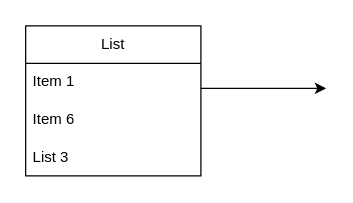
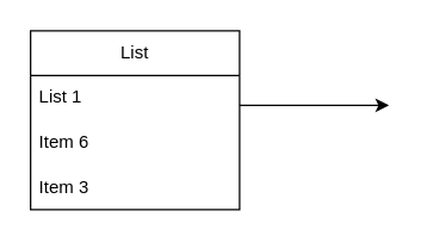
- <mxCell id="3" value="Item 1" style="text;strokeColor=none;fillColor=none;align=left;verticalAlign=middle;spacingLeft=4;spacingRight=4;overflow=hidden;points=[[0,0.5],[1,0.5]];portConstraint=eastwest;rotatable=0;whiteSpace=wrap;html=1;" parent="2" vertex="1"><mxGeometry y="30" width="140" height="30" as="geometry" /></mxCell>
+ <mxCell id="3" value="List 1" style="text;strokeColor=none;fillColor=none;align=left;verticalAlign=middle;spacingLeft=4;spacingRight=4;overflow=hidden;points=[[0,0.5],[1,0.5]];portConstraint=eastwest;rotatable=0;whiteSpace=wrap;html=1;" parent="2" vertex="1"><mxGeometry y="30" width="140" height="30" as="geometry" /></mxCell>
- <mxCell id="5" value="List 3" style="text;strokeColor=none;fillColor=none;align=left;verticalAlign=middle;spacingLeft=4;spacingRight=4;overflow=hidden;points=[[0,0.5],[1,0.5]];portConstraint=eastwest;rotatable=0;whiteSpace=wrap;html=1;" parent="2" vertex="1"><mxGeometry y="90" width="140" height="30" as="geometry" /></mxCell>
+ <mxCell id="5" value="Item 3" style="text;strokeColor=none;fillColor=none;align=left;verticalAlign=middle;spacingLeft=4;spacingRight=4;overflow=hidden;points=[[0,0.5],[1,0.5]];portConstraint=eastwest;rotatable=0;whiteSpace=wrap;html=1;" parent="2" vertex="1"><mxGeometry y="90" width="140" height="30" as="geometry" /></mxCell>
